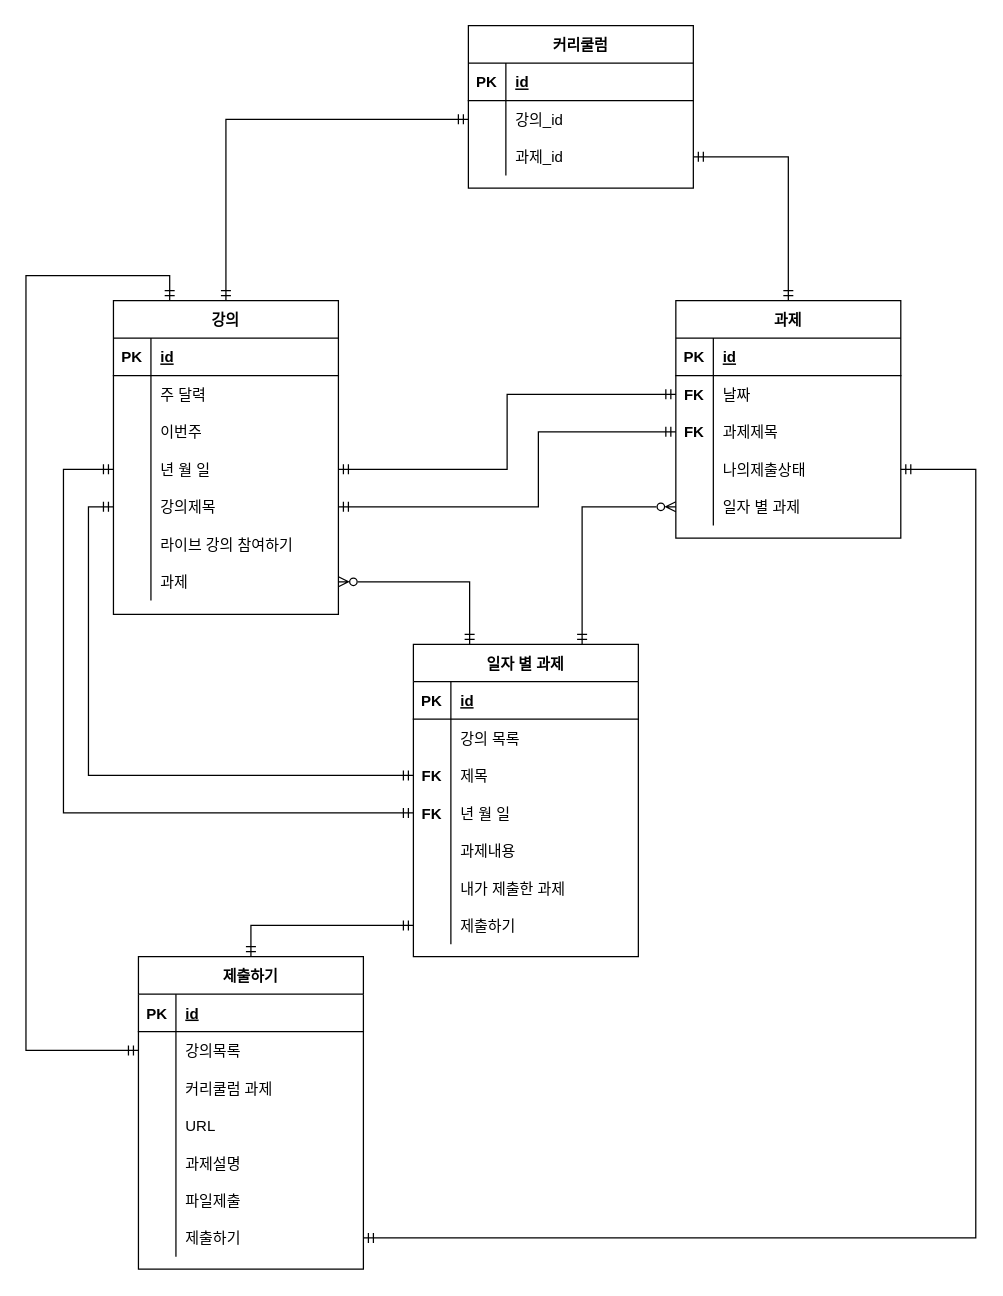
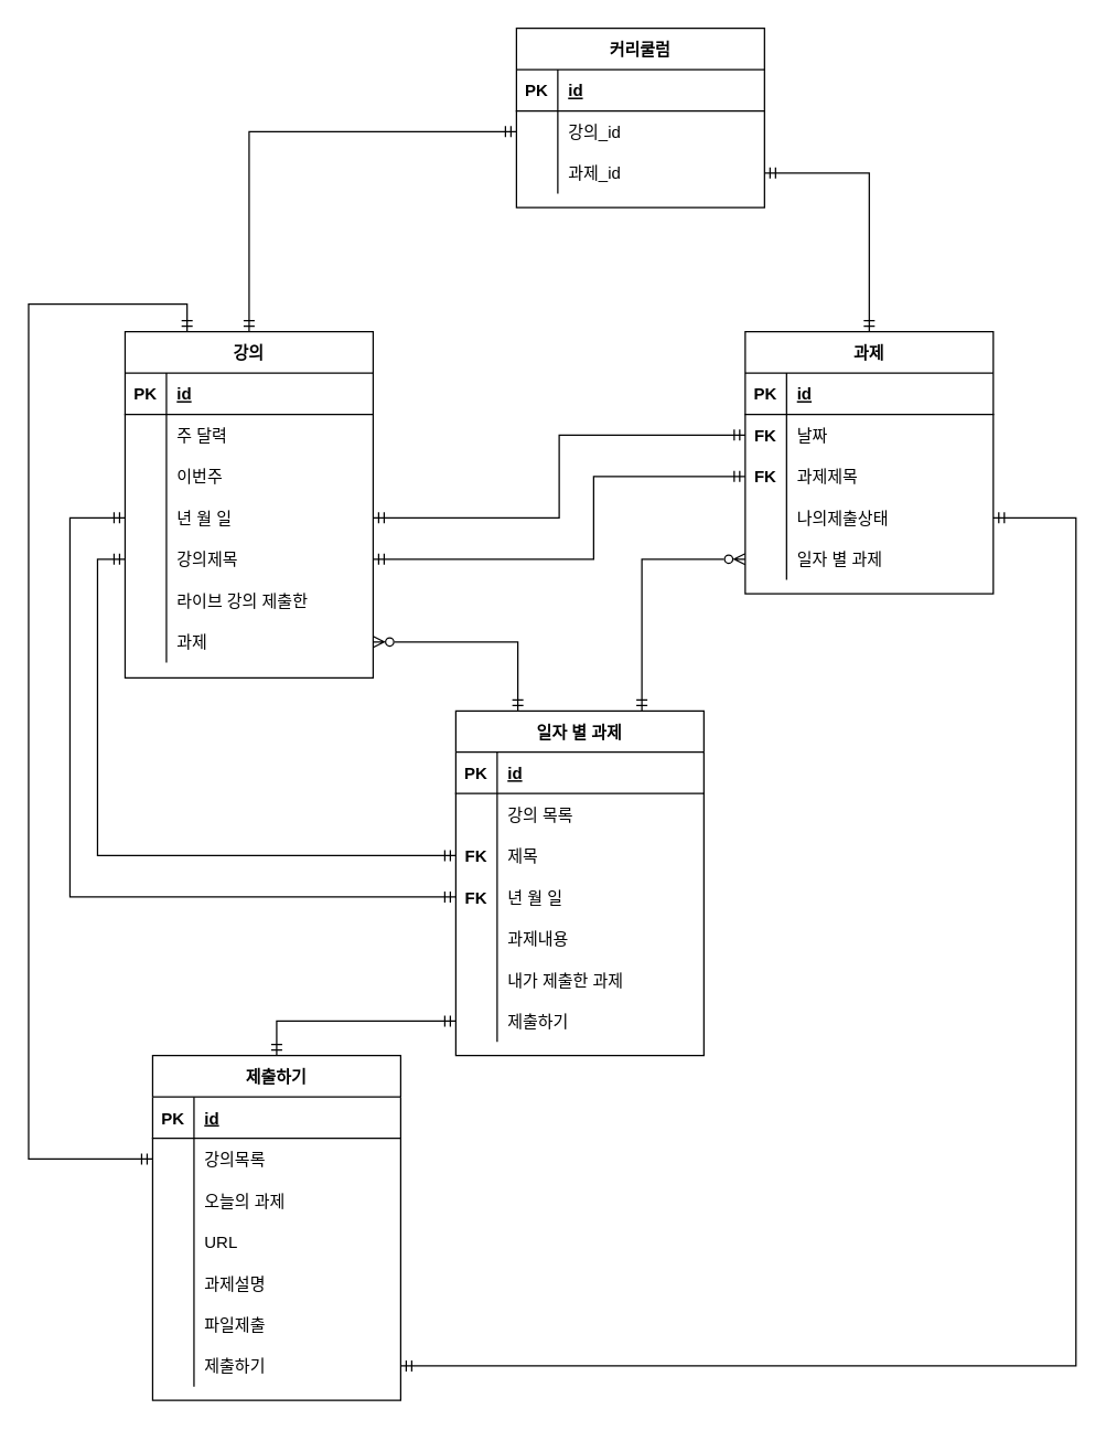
- <mxCell id="20" value="라이브 강의 참여하기" style="shape=partialRectangle;connectable=0;fillColor=none;top=0;left=0;bottom=0;right=0;align=left;spacingLeft=6;overflow=hidden;" vertex="1" parent="18"><mxGeometry x="30" width="150" height="30" as="geometry"><mxRectangle width="150" height="30" as="alternateBounds" /></mxGeometry></mxCell>
+ <mxCell id="20" value="라이브 강의 제출한" style="shape=partialRectangle;connectable=0;fillColor=none;top=0;left=0;bottom=0;right=0;align=left;spacingLeft=6;overflow=hidden;" vertex="1" parent="18"><mxGeometry x="30" width="150" height="30" as="geometry"><mxRectangle width="150" height="30" as="alternateBounds" /></mxGeometry></mxCell>
- <mxCell id="59" value="커리쿨럼 과제" style="shape=partialRectangle;connectable=0;fillColor=none;top=0;left=0;bottom=0;right=0;align=left;spacingLeft=6;overflow=hidden;" vertex="1" parent="57"><mxGeometry x="30" width="150" height="30" as="geometry"><mxRectangle width="150" height="30" as="alternateBounds" /></mxGeometry></mxCell>
+ <mxCell id="59" value="오늘의 과제" style="shape=partialRectangle;connectable=0;fillColor=none;top=0;left=0;bottom=0;right=0;align=left;spacingLeft=6;overflow=hidden;" vertex="1" parent="57"><mxGeometry x="30" width="150" height="30" as="geometry"><mxRectangle width="150" height="30" as="alternateBounds" /></mxGeometry></mxCell>
